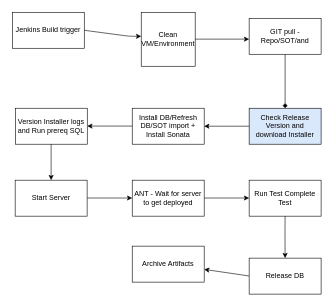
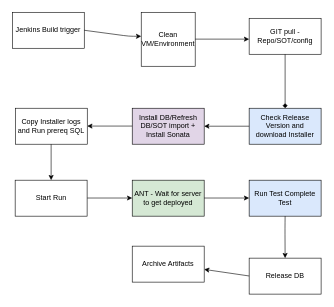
- <mxCell id="5" value="GIT pull - Repo/SOT/and" style="rounded=0;whiteSpace=wrap;html=1;" vertex="1" parent="1"><mxGeometry x="415" y="30" width="120" height="60" as="geometry" /></mxCell>
+ <mxCell id="5" value="GIT pull - Repo/SOT/config" style="rounded=0;whiteSpace=wrap;html=1;" vertex="1" parent="1"><mxGeometry x="415" y="30" width="120" height="60" as="geometry" /></mxCell>
- <mxCell id="12" value="Version Installer logs and Run prereq SQL" style="rounded=0;whiteSpace=wrap;html=1;" vertex="1" parent="1"><mxGeometry x="25" y="180" width="120" height="60" as="geometry" /></mxCell>
+ <mxCell id="12" value="Copy Installer logs and Run prereq SQL" style="rounded=0;whiteSpace=wrap;html=1;" vertex="1" parent="1"><mxGeometry x="25" y="180" width="120" height="60" as="geometry" /></mxCell>
- <mxCell id="9" value="Install DB/Refresh DB/SOT import + Install Sonata" style="rounded=0;whiteSpace=wrap;html=1;" vertex="1" parent="1"><mxGeometry x="220" y="180" width="120" height="60" as="geometry" /></mxCell>
+ <mxCell id="9" value="Install DB/Refresh DB/SOT import + Install Sonata" style="rounded=0;whiteSpace=wrap;html=1;fillColor=#e1d5e7;" vertex="1" parent="1"><mxGeometry x="220" y="180" width="120" height="60" as="geometry" /></mxCell>
- <mxCell id="14" value="Start Server" style="rounded=0;whiteSpace=wrap;html=1;" vertex="1" parent="1"><mxGeometry x="24.76" y="300" width="120" height="60" as="geometry" /></mxCell>
+ <mxCell id="14" value="Start Run" style="rounded=0;whiteSpace=wrap;html=1;" vertex="1" parent="1"><mxGeometry x="24.76" y="300" width="120" height="60" as="geometry" /></mxCell>
- <mxCell id="16" value="ANT - Wait for server to get deployed" style="rounded=0;whiteSpace=wrap;html=1;" vertex="1" parent="1"><mxGeometry x="220" y="300" width="120" height="60" as="geometry" /></mxCell>
+ <mxCell id="16" value="ANT - Wait for server to get deployed" style="rounded=0;whiteSpace=wrap;html=1;fillColor=#d5e8d4;" vertex="1" parent="1"><mxGeometry x="220" y="300" width="120" height="60" as="geometry" /></mxCell>
- <mxCell id="17" value="Run Test Complete Test" style="rounded=0;whiteSpace=wrap;html=1;" vertex="1" parent="1"><mxGeometry x="415" y="300" width="120" height="60" as="geometry" /></mxCell>
+ <mxCell id="17" value="Run Test Complete Test" style="rounded=0;whiteSpace=wrap;html=1;fillColor=#dae8fc;" vertex="1" parent="1"><mxGeometry x="415" y="300" width="120" height="60" as="geometry" /></mxCell>
